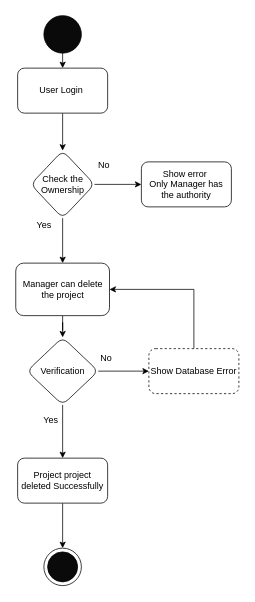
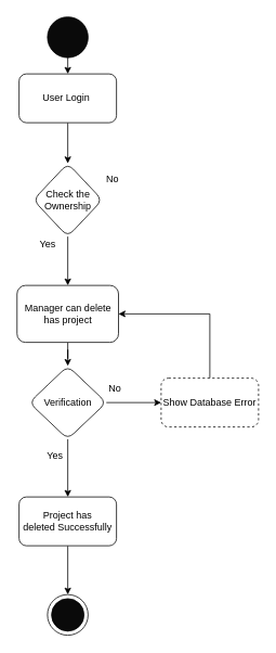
- <mxCell id="8" value="" style="edgeStyle=orthogonalEdgeStyle;rounded=0;orthogonalLoop=1;jettySize=auto;html=1;" edge="1" parent="1" source="10" target="11"><mxGeometry relative="1" as="geometry" /></mxCell>
- <mxCell id="11" value="Show error&amp;nbsp;&lt;br&gt;Only Manager has the authority" style="whiteSpace=wrap;html=1;fillColor=#FFFFFF;rounded=1;" vertex="1" parent="1"><mxGeometry x="188" y="215" width="120" height="60" as="geometry" /></mxCell>
- <mxCell id="15" value="Manager can delete the project" style="whiteSpace=wrap;html=1;fillColor=#FFFFFF;rounded=1;" vertex="1" parent="1"><mxGeometry x="20.5" y="350" width="125" height="70" as="geometry" /></mxCell>
+ <mxCell id="15" value="Manager can delete has project" style="whiteSpace=wrap;html=1;fillColor=#FFFFFF;rounded=1;" vertex="1" parent="1"><mxGeometry x="20.5" y="350" width="125" height="70" as="geometry" /></mxCell>
- <mxCell id="23" value="Project project deleted&amp;nbsp;Successfully" style="whiteSpace=wrap;html=1;fillColor=#FFFFFF;rounded=1;" vertex="1" parent="1"><mxGeometry x="23" y="610" width="120" height="60" as="geometry" /></mxCell>
+ <mxCell id="23" value="Project has deleted&amp;nbsp;Successfully" style="whiteSpace=wrap;html=1;fillColor=#FFFFFF;rounded=1;" vertex="1" parent="1"><mxGeometry x="23" y="610" width="120" height="60" as="geometry" /></mxCell>
